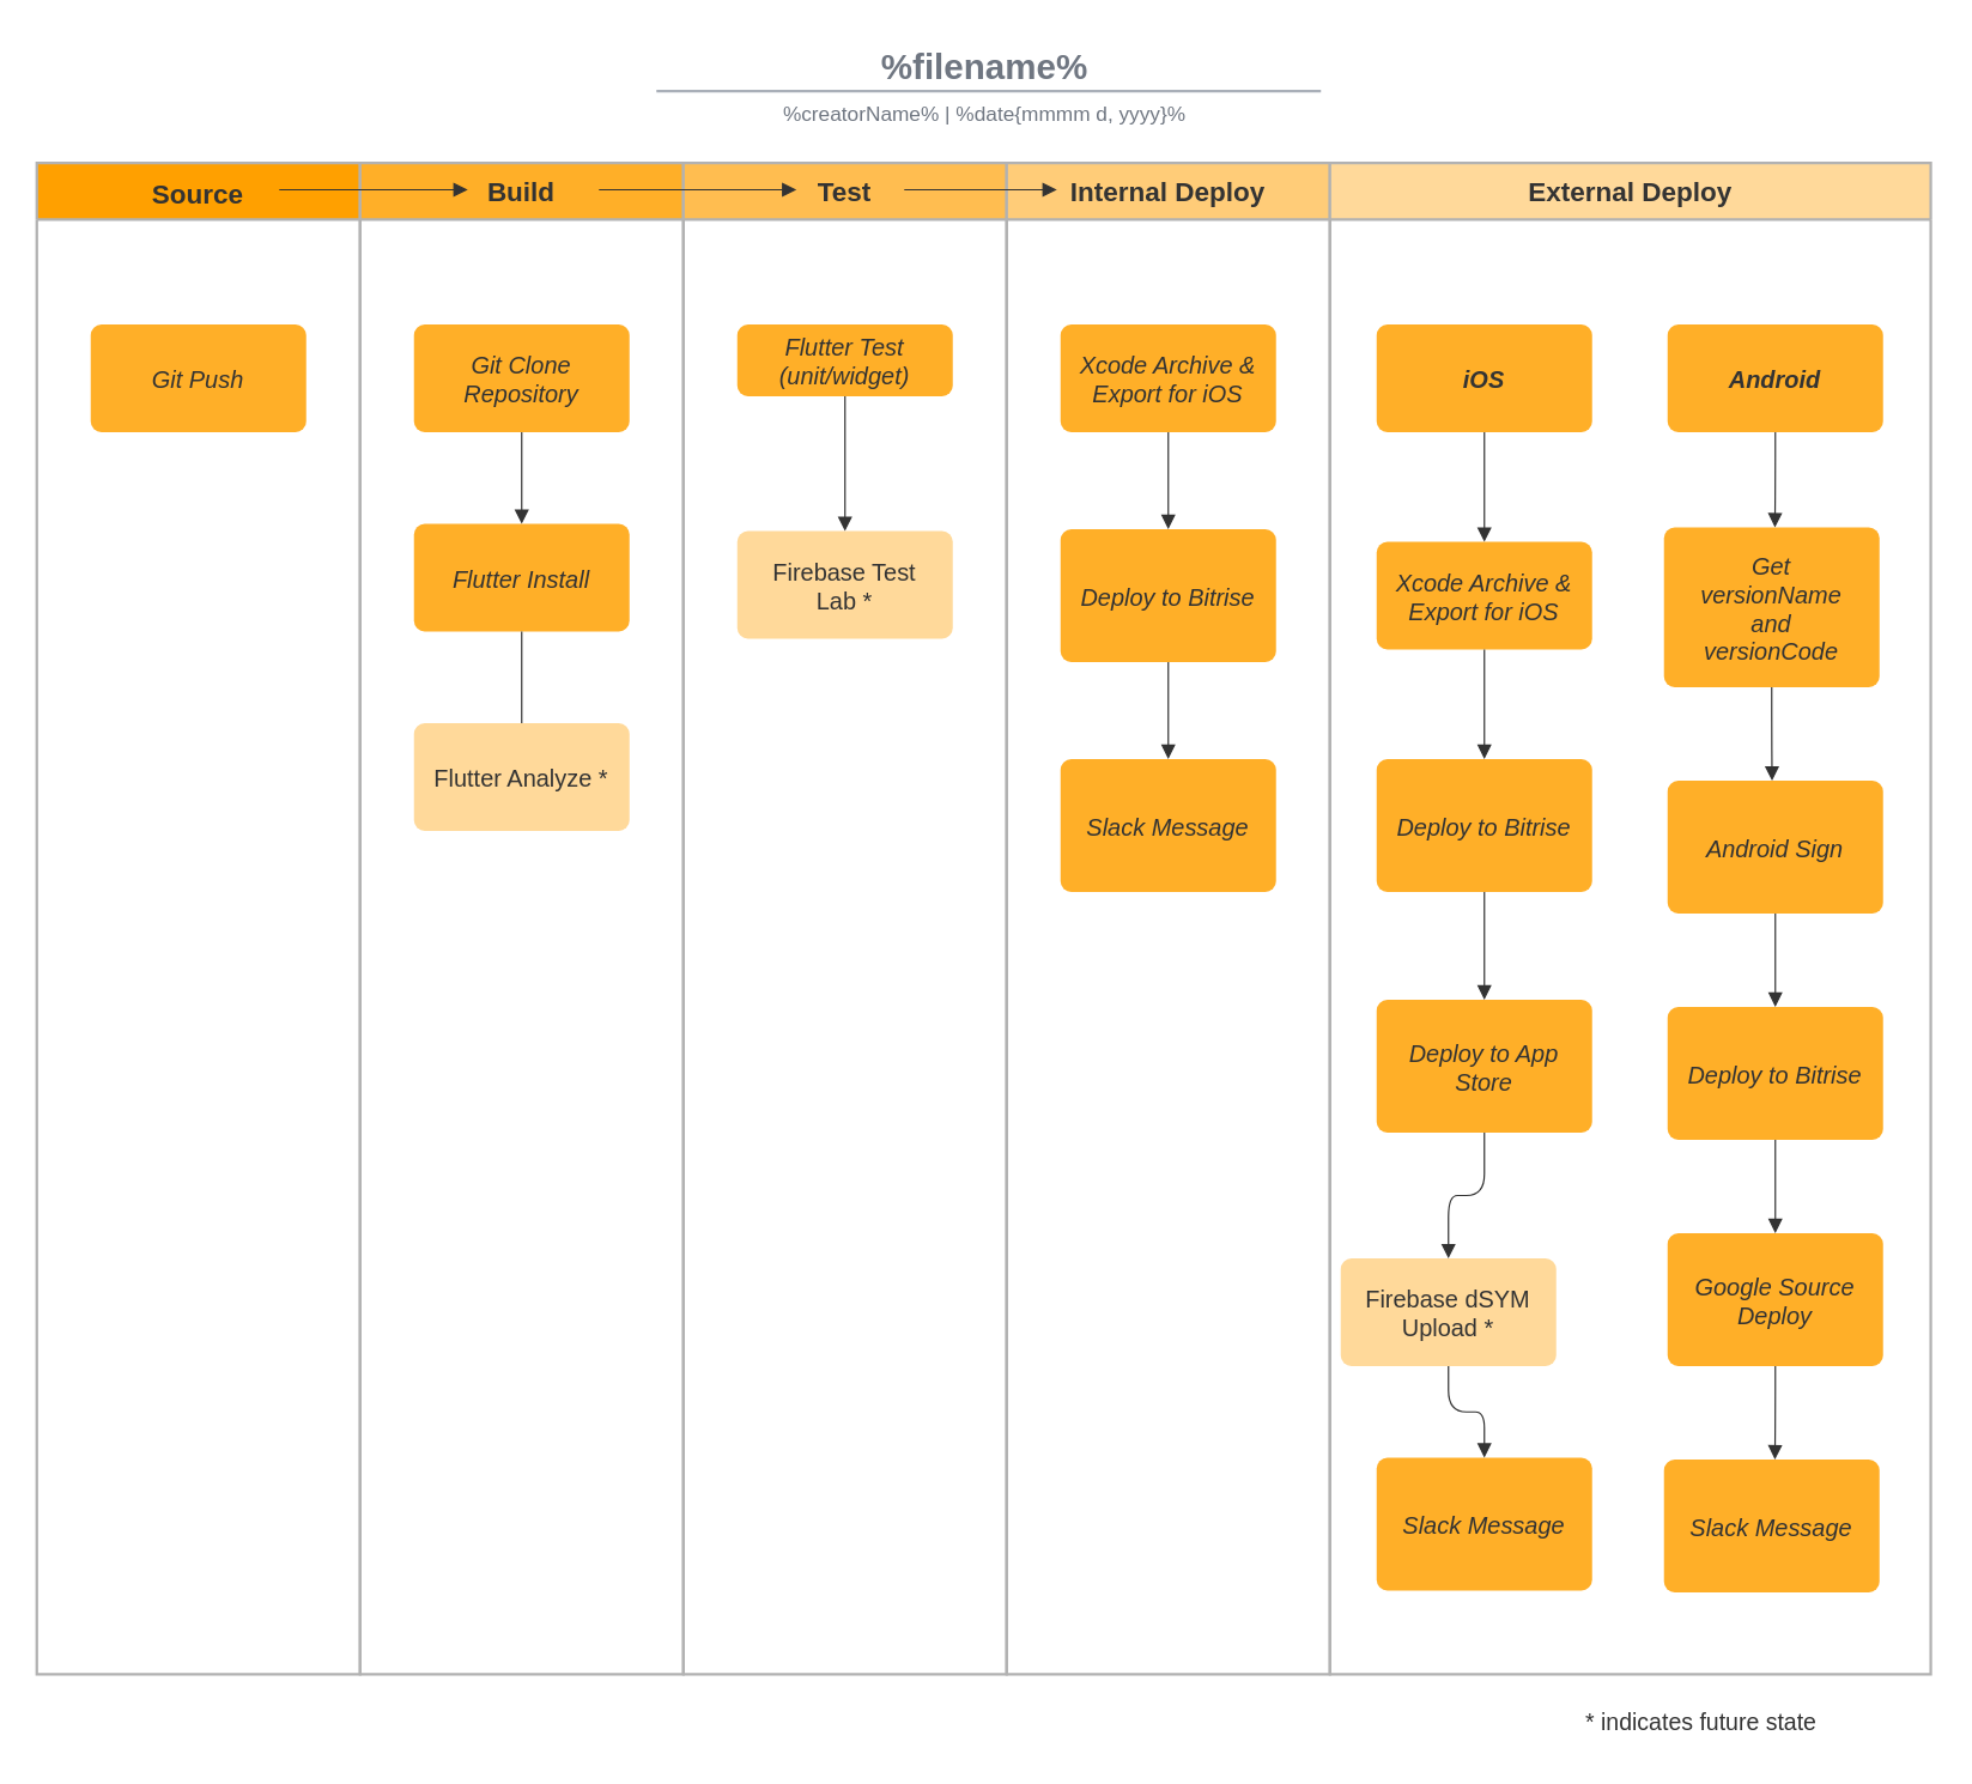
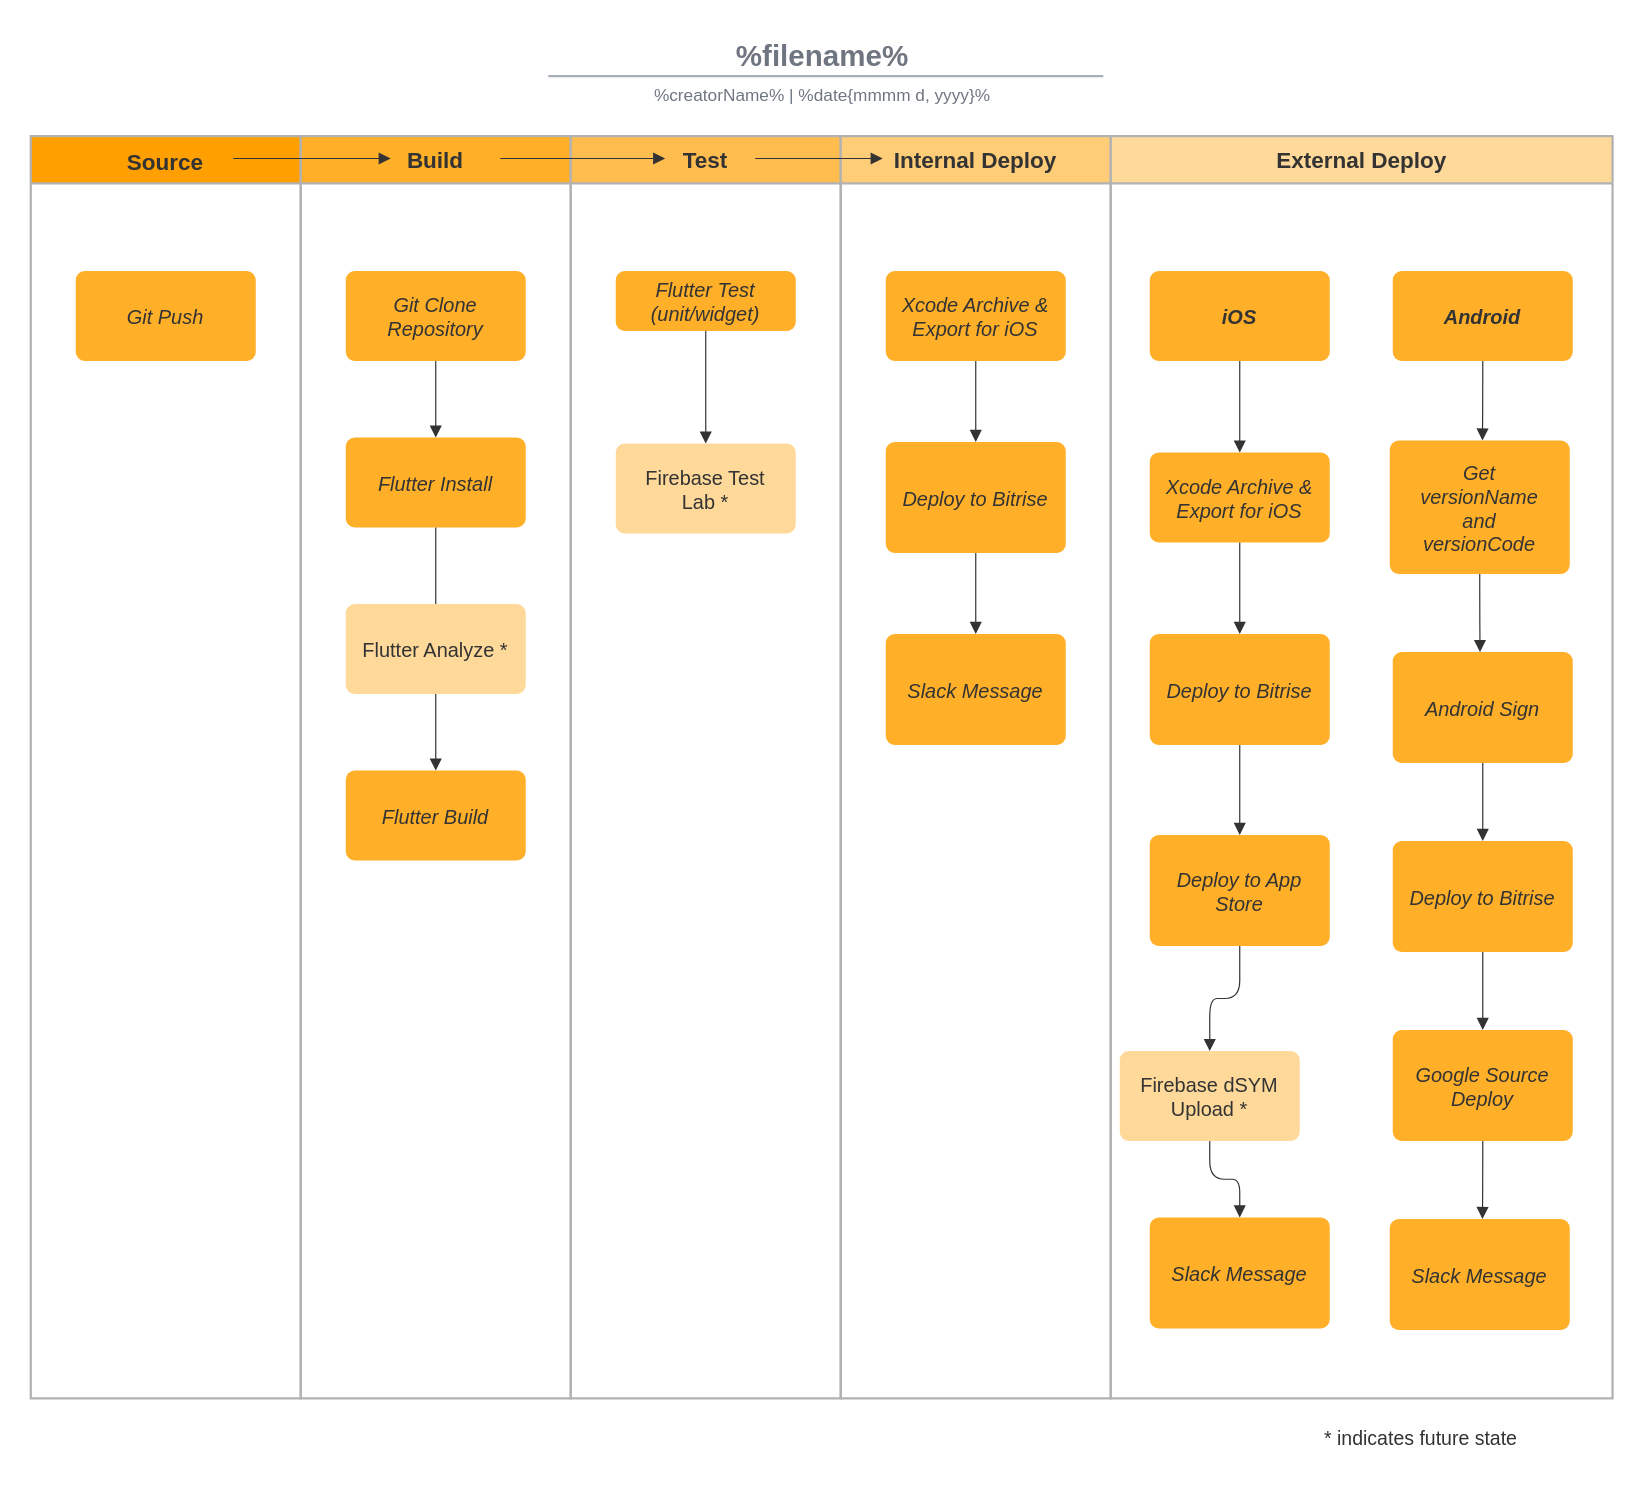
+ <mxCell id="43" value="" style="html=1;jettySize=18;whiteSpace=wrap;fontSize=13;strokeColor=#333333;strokeOpacity=100;strokeWidth=0.8;rounded=1;arcSize=24;edgeStyle=orthogonalEdgeStyle;startArrow=none;endArrow=block;endFill=1;exitX=0.5;exitY=0.999;exitPerimeter=0;entryX=0.5;entryY=0.001;entryPerimeter=0;" edge="1" parent="1" source="9" target="19"><mxGeometry width="100" height="100" relative="1" as="geometry"><Array as="points" /></mxGeometry></mxCell>
+ <mxCell id="19" value="Flutter Build" style="html=1;overflow=block;blockSpacing=1;whiteSpace=wrap;fontSize=13.3;fontColor=#333333;fontStyle=2;spacingLeft=8.4;spacingRight=8.4;spacingTop=2.4;spacing=3.6;strokeOpacity=0;fillOpacity=100;rounded=1;absoluteArcSize=1;arcSize=12;fillColor=#ffaf28;strokeWidth=1.5;" vertex="1" parent="1"><mxGeometry x="230" y="513" width="120" height="60" as="geometry" /></mxCell>
